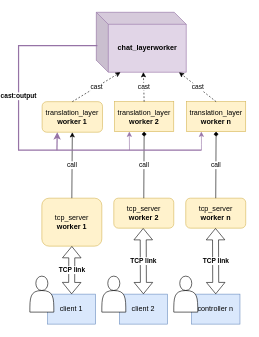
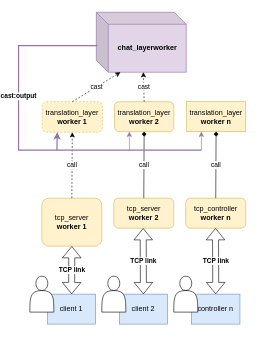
- <mxCell id="17" value="cast" style="endArrow=classic;dashed=1;html=1;rounded=0;exitX=0.5;exitY=0;exitDx=0;exitDy=0;startArrow=none;startFill=0;endFill=1;" edge="1" parent="1" source="10" target="14"><mxGeometry width="50" height="50" relative="1" as="geometry"><mxPoint x="130" y="189" as="sourcePoint" /><mxPoint x="300" y="120" as="targetPoint" /></mxGeometry></mxCell>
- <mxCell id="4" value="translation_layer&lt;br&gt;&lt;b&gt;worker 1&lt;/b&gt;" style="rounded=1;whiteSpace=wrap;html=1;fillColor=#fff2cc;strokeColor=#d6b656;" vertex="1" parent="1"><mxGeometry x="59.3" y="169.05" width="100.7" height="50.95" as="geometry" /></mxCell>
+ <mxCell id="4" value="translation_layer&lt;br&gt;&lt;b&gt;worker 1&lt;/b&gt;" style="rounded=1;whiteSpace=wrap;html=1;fillColor=#fff2cc;strokeColor=#d6b656;dashed=1;" vertex="1" parent="1"><mxGeometry x="59.3" y="169.05" width="100.7" height="50.95" as="geometry" /></mxCell>
- <mxCell id="7" value="translation_layer&lt;br&gt;&lt;b&gt;worker 2&lt;/b&gt;" style="whiteSpace=wrap;html=1;fillColor=#fff2cc;strokeColor=#d6b656;rounded=0;" vertex="1" parent="1"><mxGeometry x="180" y="169.05" width="98.83" height="50" as="geometry" /></mxCell>
+ <mxCell id="7" value="translation_layer&lt;br&gt;&lt;b&gt;worker 2&lt;/b&gt;" style="rounded=1;whiteSpace=wrap;html=1;fillColor=#fff2cc;strokeColor=#d6b656;" vertex="1" parent="1"><mxGeometry x="180" y="169.05" width="98.83" height="50" as="geometry" /></mxCell>
- <mxCell id="5" value="call" style="endArrow=classic;html=1;rounded=0;exitX=0.5;exitY=0;exitDx=0;exitDy=0;entryX=0.5;entryY=1;entryDx=0;entryDy=0;" edge="1" parent="1" source="3" target="4"><mxGeometry width="50" height="50" relative="1" as="geometry"><mxPoint x="250" y="190" as="sourcePoint" /><mxPoint x="300" y="140" as="targetPoint" /></mxGeometry></mxCell>
+ <mxCell id="5" value="call" style="endArrow=classic;html=1;rounded=0;exitX=0.5;exitY=0;exitDx=0;exitDy=0;entryX=0.5;entryY=1;entryDx=0;entryDy=0;dashed=1;" edge="1" parent="1" source="3" target="4"><mxGeometry width="50" height="50" relative="1" as="geometry"><mxPoint x="250" y="190" as="sourcePoint" /><mxPoint x="300" y="140" as="targetPoint" /></mxGeometry></mxCell>
- <mxCell id="9" value="tcp_server&lt;br&gt;&lt;b&gt;worker n&lt;/b&gt;" style="rounded=1;whiteSpace=wrap;html=1;fillColor=#fff2cc;strokeColor=#d6b656;" vertex="1" parent="1"><mxGeometry x="298.83" y="330" width="100" height="50" as="geometry" /></mxCell>
+ <mxCell id="9" value="tcp_controller&lt;br&gt;&lt;b&gt;worker n&lt;/b&gt;" style="rounded=1;whiteSpace=wrap;html=1;fillColor=#fff2cc;strokeColor=#d6b656;" vertex="1" parent="1"><mxGeometry x="298.83" y="330" width="100" height="50" as="geometry" /></mxCell>
